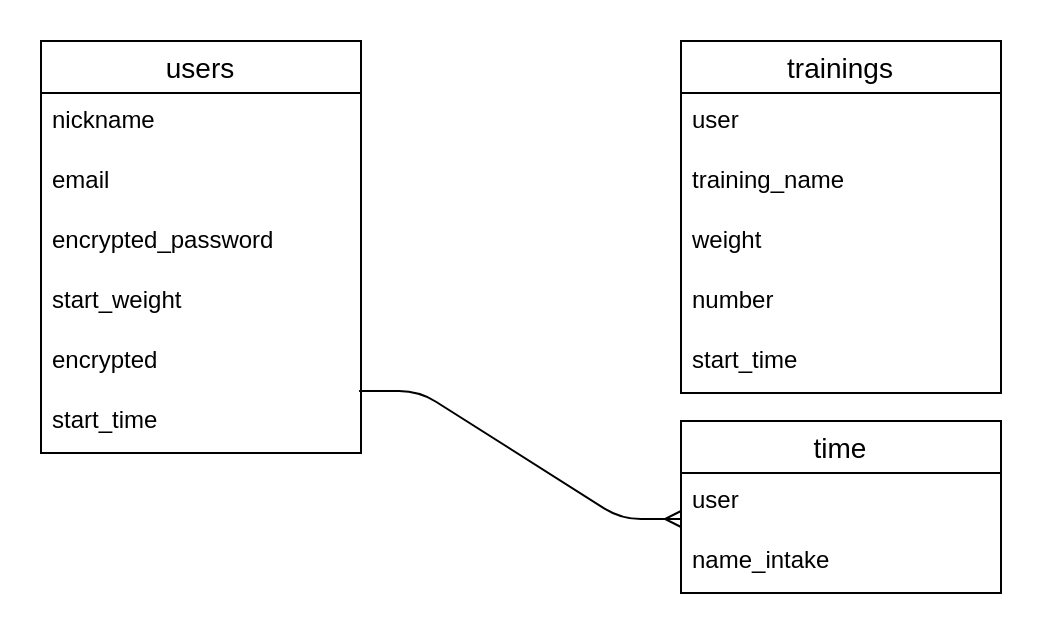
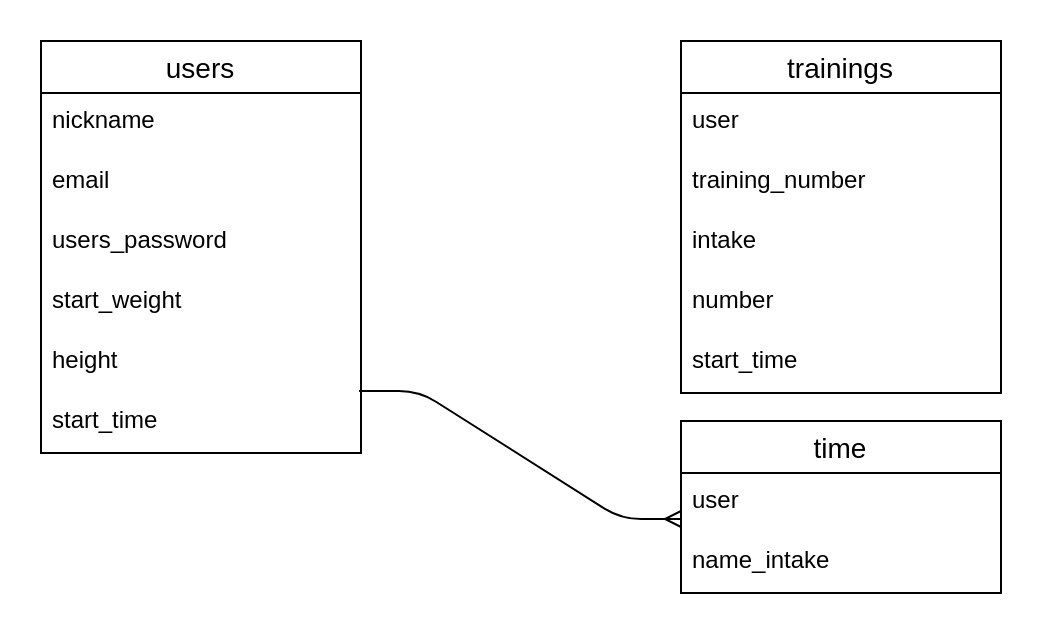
- <mxCell id="11" value="training_name" style="text;strokeColor=none;fillColor=none;spacingLeft=4;spacingRight=4;overflow=hidden;rotatable=0;points=[[0,0.5],[1,0.5]];portConstraint=eastwest;fontSize=12;" parent="9" vertex="1"><mxGeometry y="56" width="160" height="30" as="geometry" /></mxCell>
+ <mxCell id="11" value="training_number" style="text;strokeColor=none;fillColor=none;spacingLeft=4;spacingRight=4;overflow=hidden;rotatable=0;points=[[0,0.5],[1,0.5]];portConstraint=eastwest;fontSize=12;" parent="9" vertex="1"><mxGeometry y="56" width="160" height="30" as="geometry" /></mxCell>
- <mxCell id="5" value="encrypted_password" style="text;strokeColor=none;fillColor=none;spacingLeft=4;spacingRight=4;overflow=hidden;rotatable=0;points=[[0,0.5],[1,0.5]];portConstraint=eastwest;fontSize=12;" parent="2" vertex="1"><mxGeometry y="86" width="160" height="30" as="geometry" /></mxCell>
+ <mxCell id="5" value="users_password" style="text;strokeColor=none;fillColor=none;spacingLeft=4;spacingRight=4;overflow=hidden;rotatable=0;points=[[0,0.5],[1,0.5]];portConstraint=eastwest;fontSize=12;" parent="2" vertex="1"><mxGeometry y="86" width="160" height="30" as="geometry" /></mxCell>
- <mxCell id="12" value="weight" style="text;strokeColor=none;fillColor=none;spacingLeft=4;spacingRight=4;overflow=hidden;rotatable=0;points=[[0,0.5],[1,0.5]];portConstraint=eastwest;fontSize=12;" parent="9" vertex="1"><mxGeometry y="86" width="160" height="30" as="geometry" /></mxCell>
+ <mxCell id="12" value="intake" style="text;strokeColor=none;fillColor=none;spacingLeft=4;spacingRight=4;overflow=hidden;rotatable=0;points=[[0,0.5],[1,0.5]];portConstraint=eastwest;fontSize=12;" parent="9" vertex="1"><mxGeometry y="86" width="160" height="30" as="geometry" /></mxCell>
- <mxCell id="7" value="encrypted" style="text;strokeColor=none;fillColor=none;spacingLeft=4;spacingRight=4;overflow=hidden;rotatable=0;points=[[0,0.5],[1,0.5]];portConstraint=eastwest;fontSize=12;" parent="2" vertex="1"><mxGeometry y="146" width="160" height="30" as="geometry" /></mxCell>
+ <mxCell id="7" value="height" style="text;strokeColor=none;fillColor=none;spacingLeft=4;spacingRight=4;overflow=hidden;rotatable=0;points=[[0,0.5],[1,0.5]];portConstraint=eastwest;fontSize=12;" parent="2" vertex="1"><mxGeometry y="146" width="160" height="30" as="geometry" /></mxCell>
